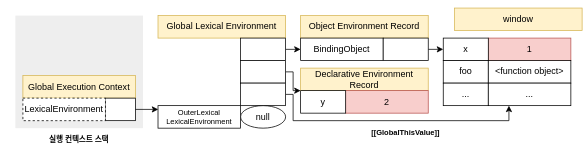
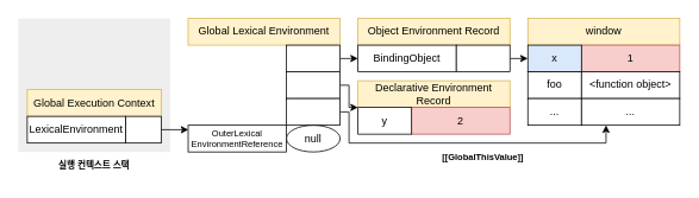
- <mxCell id="24" value="window" style="rounded=0;whiteSpace=wrap;html=1;fillColor=#fff2cc;strokeColor=#d6b656;" parent="1" vertex="1"><mxGeometry x="605" y="10" width="170" height="30" as="geometry" /></mxCell>
+ <mxCell id="24" value="window" style="rounded=0;whiteSpace=wrap;html=1;fillColor=#fff2cc;strokeColor=#d6b656;" parent="1" vertex="1"><mxGeometry x="590" y="20" width="170" height="30" as="geometry" /></mxCell>
- <mxCell id="26" value="x" style="rounded=0;whiteSpace=wrap;html=1;" parent="1" vertex="1"><mxGeometry x="590" y="50" width="60" height="30" as="geometry" /></mxCell>
+ <mxCell id="26" value="x" style="rounded=0;whiteSpace=wrap;html=1;fillColor=#dae8fc;" parent="1" vertex="1"><mxGeometry x="590" y="50" width="60" height="30" as="geometry" /></mxCell>
- <mxCell id="11" value="LexicalEnvironment" style="rounded=0;whiteSpace=wrap;html=1;dashed=1;" parent="1" vertex="1"><mxGeometry x="30" y="130" width="110" height="30" as="geometry" /></mxCell>
+ <mxCell id="11" value="LexicalEnvironment" style="rounded=0;whiteSpace=wrap;html=1;" parent="1" vertex="1"><mxGeometry x="30" y="130" width="110" height="30" as="geometry" /></mxCell>
- <mxCell id="8" value="&lt;font style=&quot;font-size: 10px;&quot;&gt;OuterLexical&lt;br style=&quot;font-size: 10px;&quot;&gt;LexicalEnvironment&lt;/font&gt;" style="rounded=0;whiteSpace=wrap;html=1;fontSize=10;" parent="1" vertex="1"><mxGeometry x="210" y="140" width="110" height="30" as="geometry" /></mxCell>
+ <mxCell id="8" value="&lt;font style=&quot;font-size: 10px;&quot;&gt;OuterLexical&lt;br style=&quot;font-size: 10px;&quot;&gt;EnvironmentReference&lt;/font&gt;" style="rounded=0;whiteSpace=wrap;html=1;fontSize=10;" parent="1" vertex="1"><mxGeometry x="210" y="140" width="110" height="30" as="geometry" /></mxCell>
